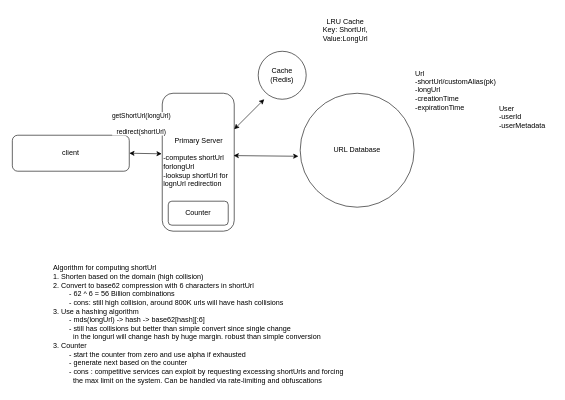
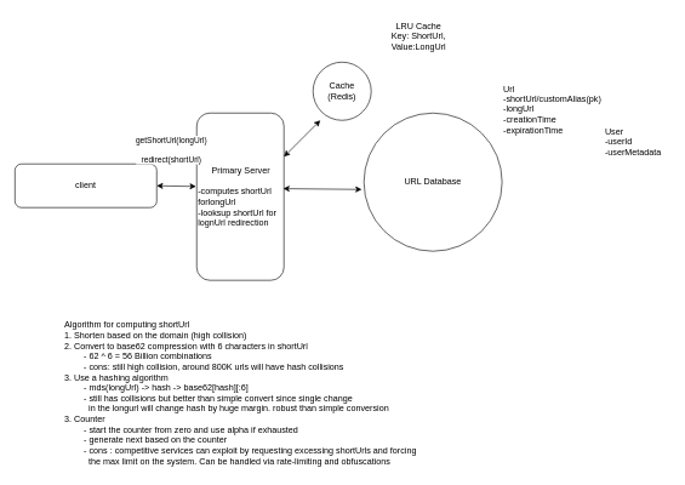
- <mxCell id="4" value="Counter" style="rounded=1;whiteSpace=wrap;html=1;" vertex="1" parent="1"><mxGeometry x="280" y="335" width="100" height="40" as="geometry" /></mxCell>
